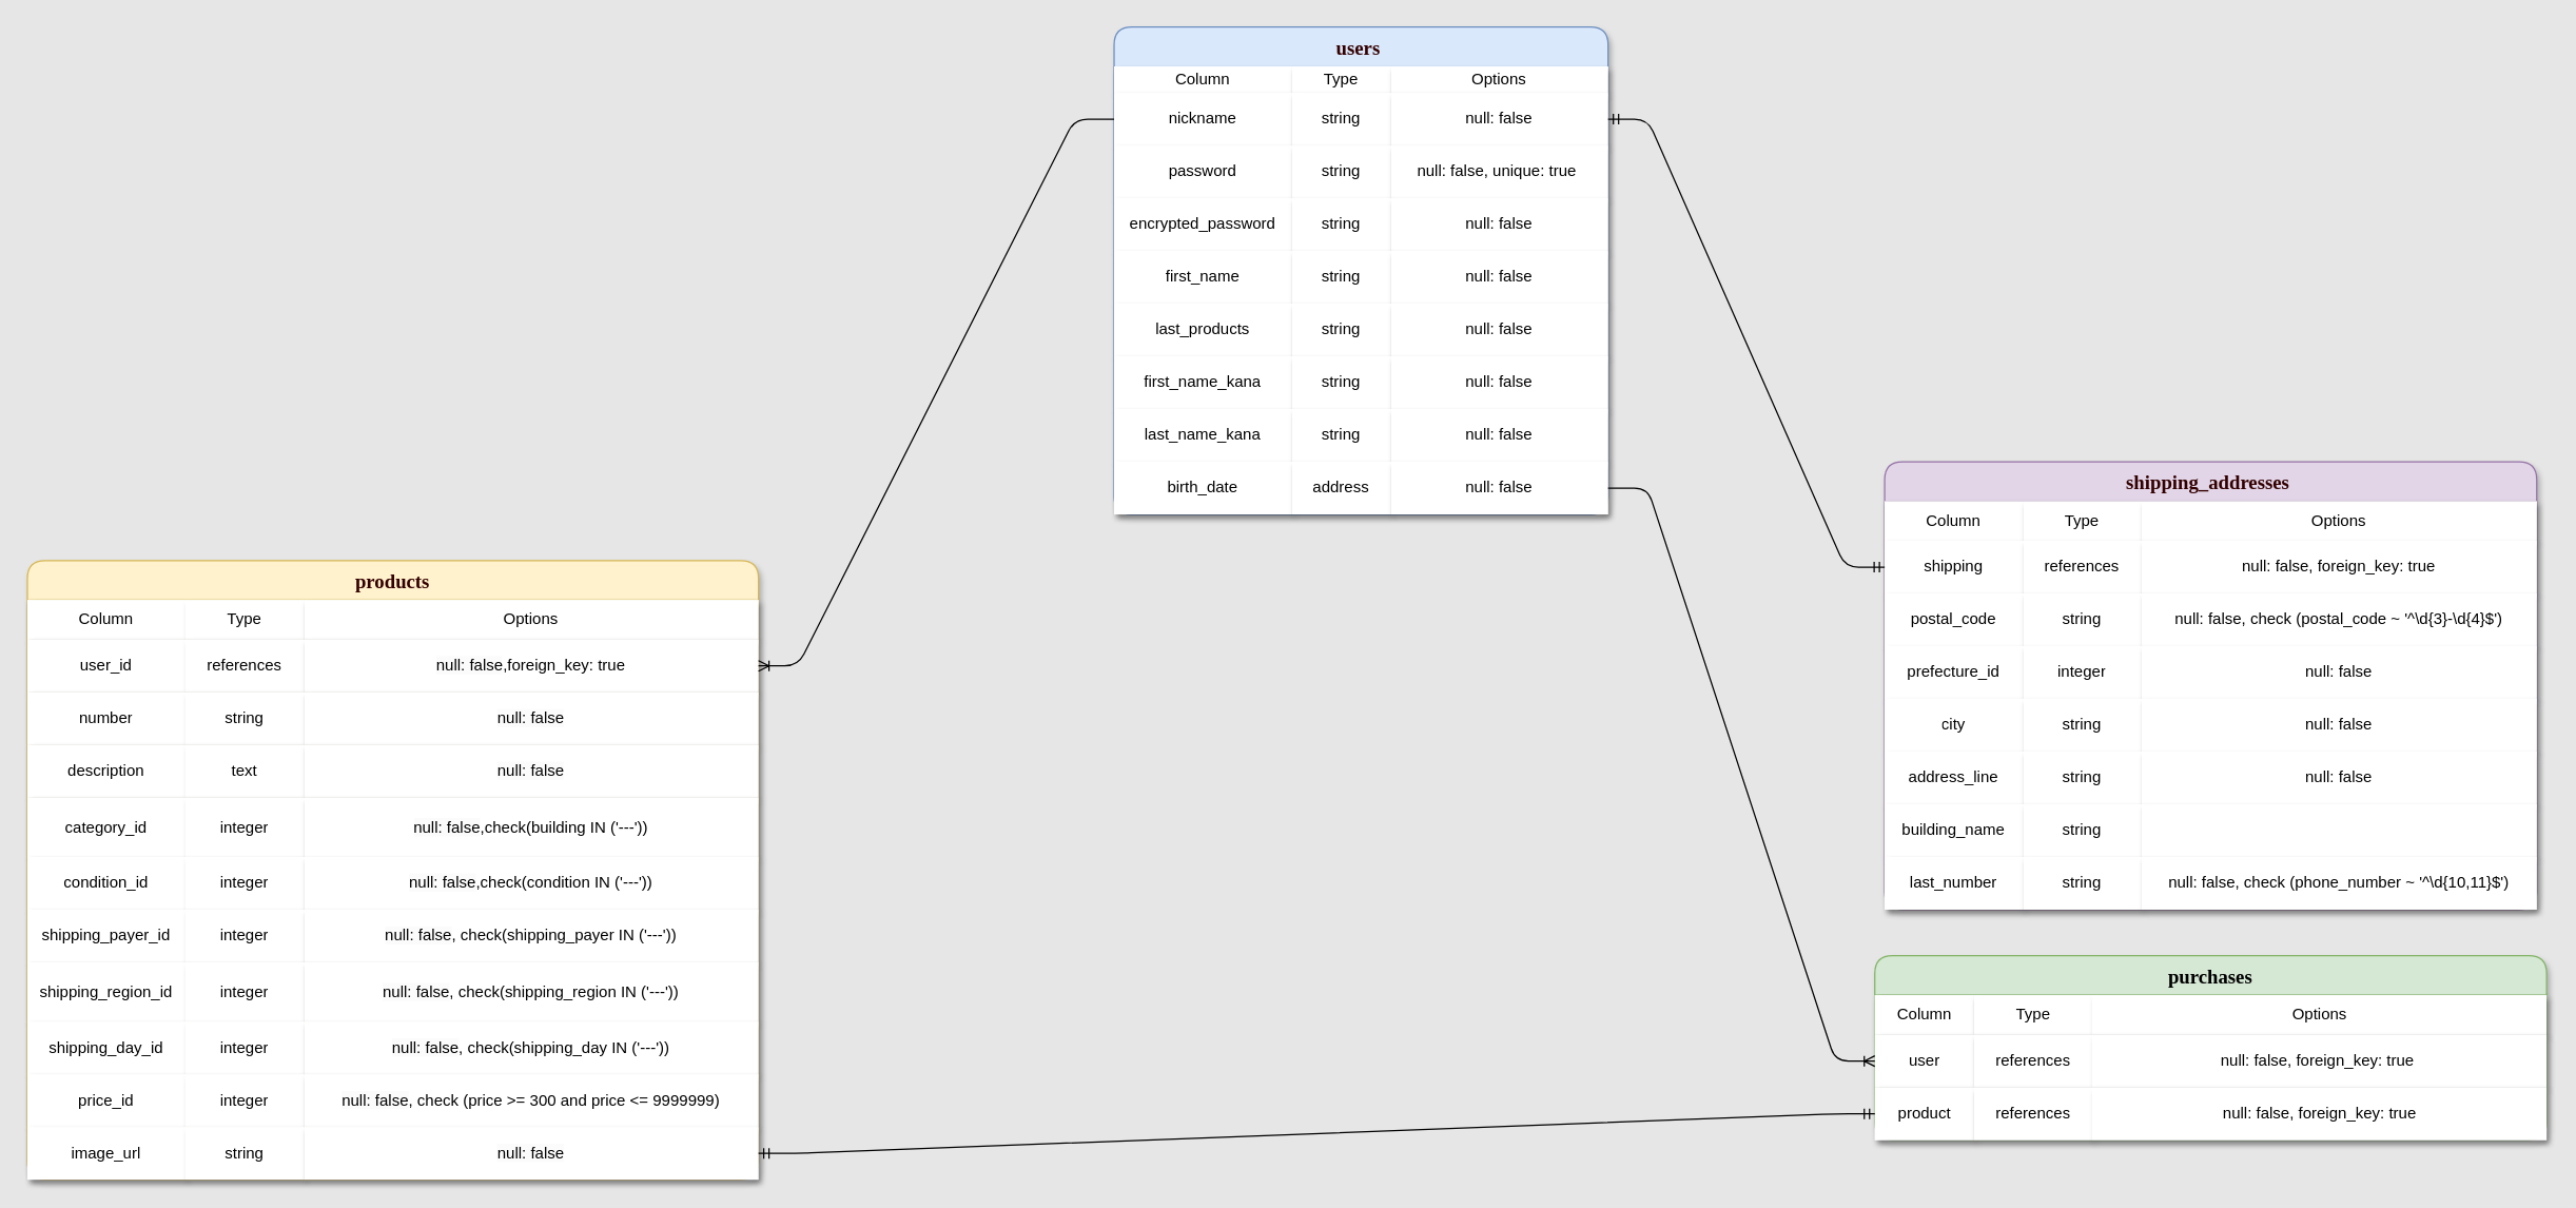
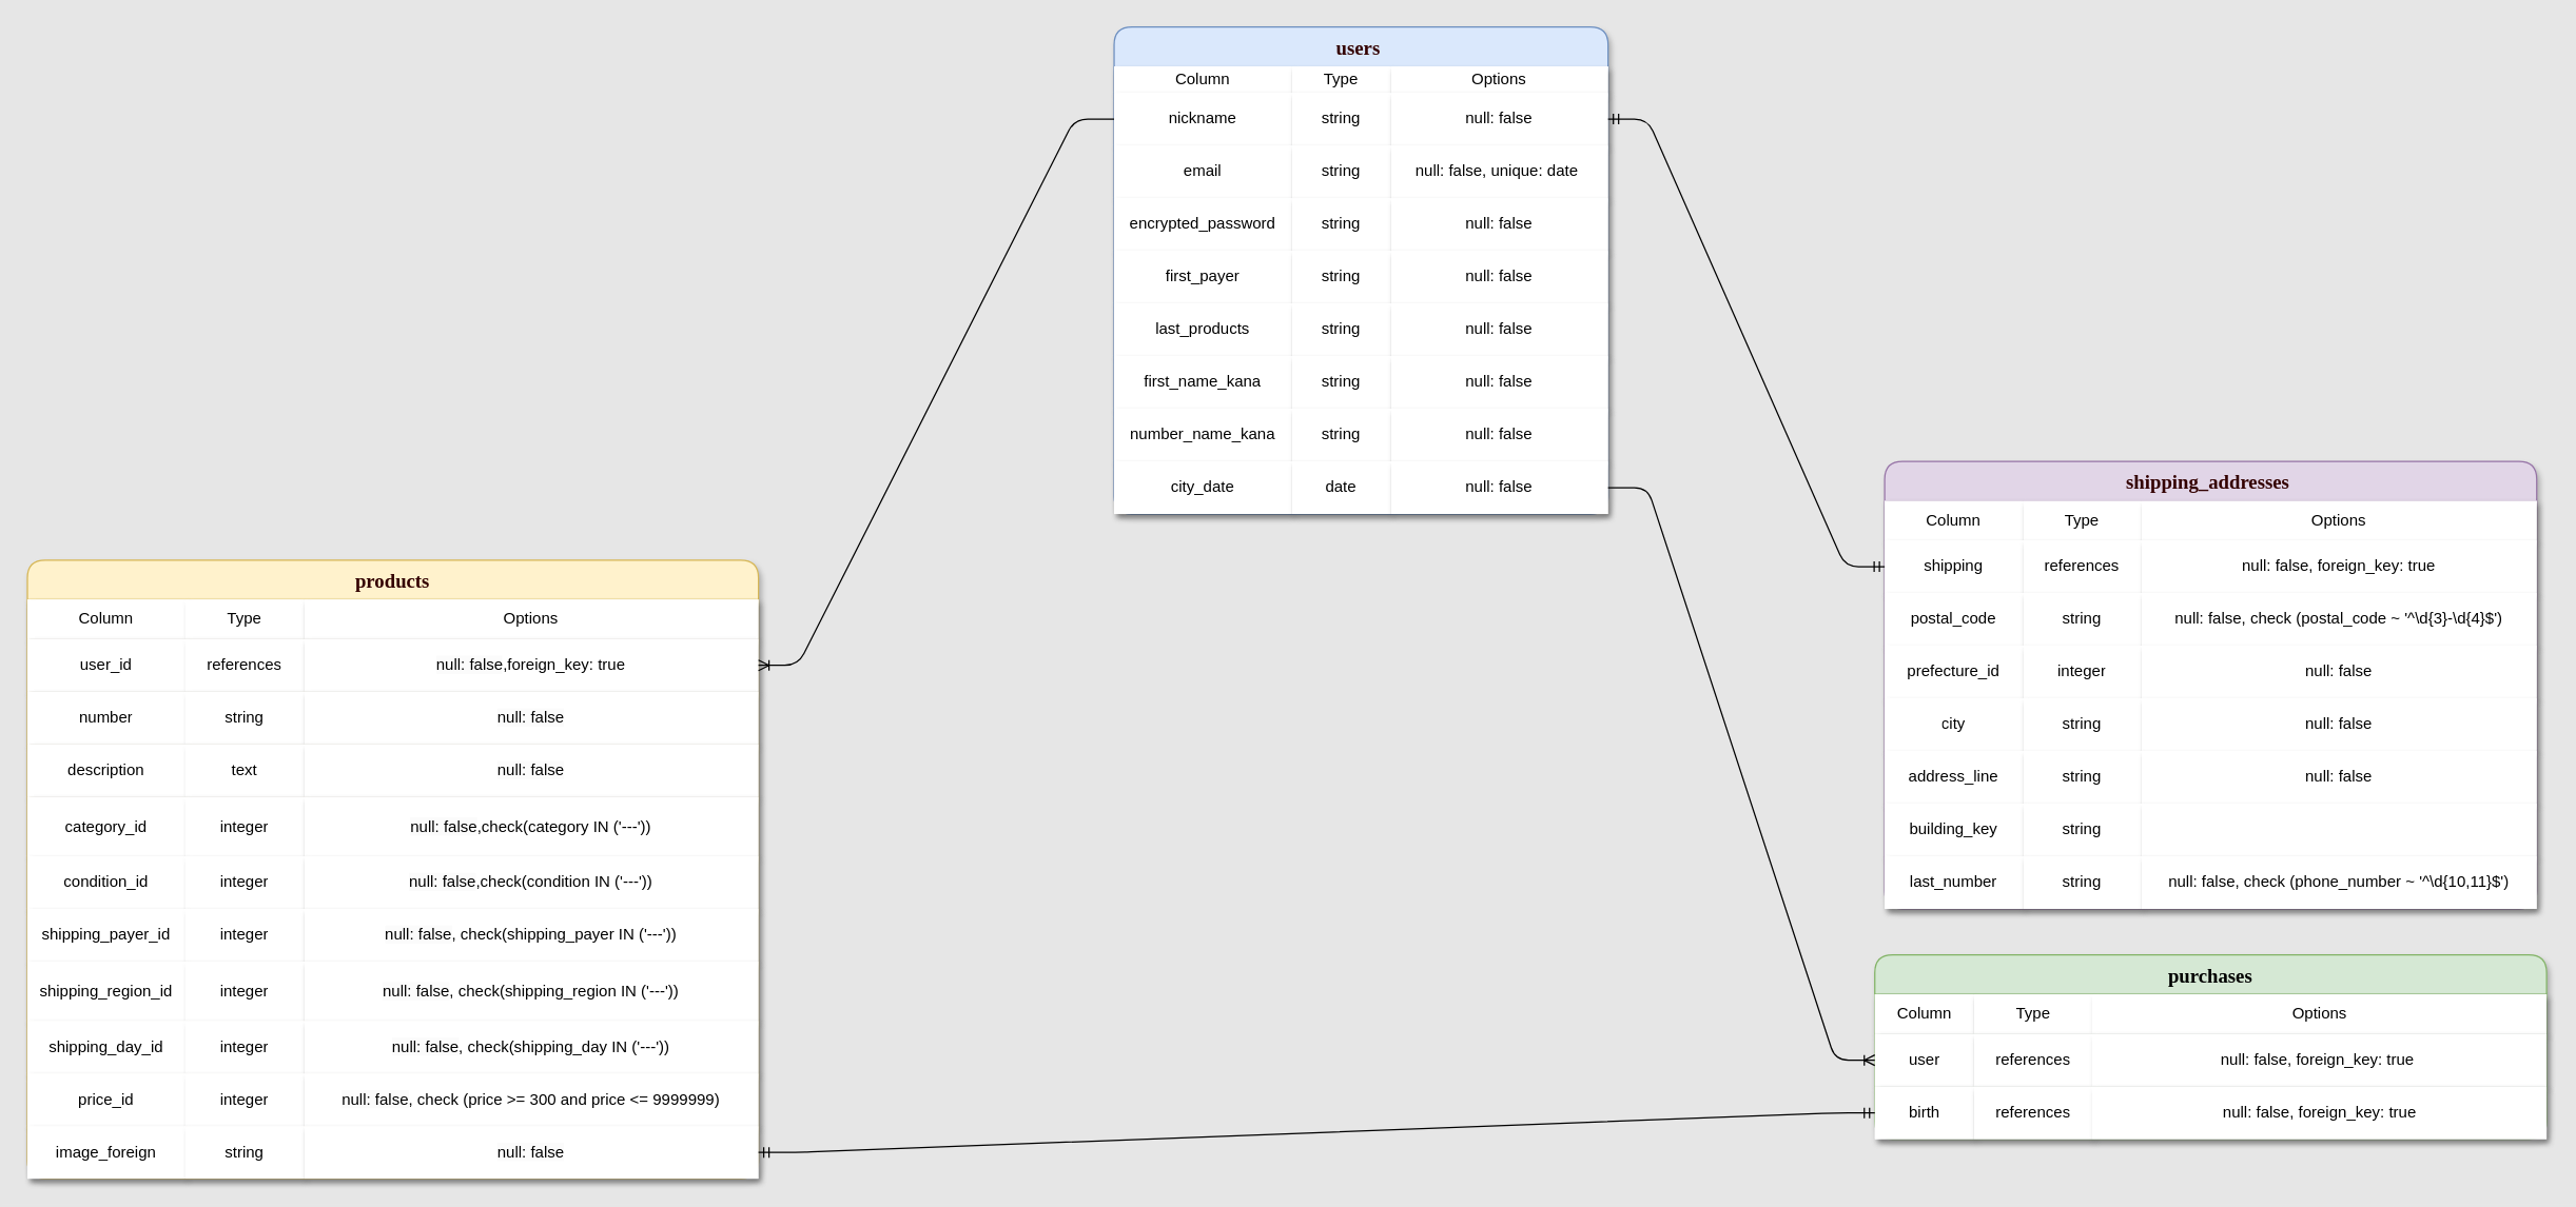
- <mxCell id="12" value="password" style="shape=partialRectangle;html=1;whiteSpace=wrap;connectable=0;overflow=hidden;fillColor=default;top=0;left=0;bottom=0;right=0;pointerEvents=1;shadow=1;swimlaneLine=0;strokeWidth=13;" vertex="1" parent="11"><mxGeometry width="135" height="40" as="geometry"><mxRectangle width="135" height="40" as="alternateBounds" /></mxGeometry></mxCell>
+ <mxCell id="12" value="email" style="shape=partialRectangle;html=1;whiteSpace=wrap;connectable=0;overflow=hidden;fillColor=default;top=0;left=0;bottom=0;right=0;pointerEvents=1;shadow=1;swimlaneLine=0;strokeWidth=13;" vertex="1" parent="11"><mxGeometry width="135" height="40" as="geometry"><mxRectangle width="135" height="40" as="alternateBounds" /></mxGeometry></mxCell>
- <mxCell id="14" value="null: false, unique: true&amp;nbsp;" style="shape=partialRectangle;html=1;whiteSpace=wrap;connectable=0;overflow=hidden;fillColor=default;top=0;left=0;bottom=0;right=0;pointerEvents=1;shadow=1;swimlaneLine=0;strokeWidth=13;" vertex="1" parent="11"><mxGeometry x="210" width="165" height="40" as="geometry"><mxRectangle width="165" height="40" as="alternateBounds" /></mxGeometry></mxCell>
+ <mxCell id="14" value="null: false, unique: date&amp;nbsp;" style="shape=partialRectangle;html=1;whiteSpace=wrap;connectable=0;overflow=hidden;fillColor=default;top=0;left=0;bottom=0;right=0;pointerEvents=1;shadow=1;swimlaneLine=0;strokeWidth=13;" vertex="1" parent="11"><mxGeometry x="210" width="165" height="40" as="geometry"><mxRectangle width="165" height="40" as="alternateBounds" /></mxGeometry></mxCell>
- <mxCell id="20" value="first_name" style="shape=partialRectangle;html=1;whiteSpace=wrap;connectable=0;overflow=hidden;fillColor=default;top=0;left=0;bottom=0;right=0;pointerEvents=1;shadow=1;swimlaneLine=0;strokeWidth=13;" vertex="1" parent="19"><mxGeometry width="135" height="40" as="geometry"><mxRectangle width="135" height="40" as="alternateBounds" /></mxGeometry></mxCell>
+ <mxCell id="20" value="first_payer" style="shape=partialRectangle;html=1;whiteSpace=wrap;connectable=0;overflow=hidden;fillColor=default;top=0;left=0;bottom=0;right=0;pointerEvents=1;shadow=1;swimlaneLine=0;strokeWidth=13;" vertex="1" parent="19"><mxGeometry width="135" height="40" as="geometry"><mxRectangle width="135" height="40" as="alternateBounds" /></mxGeometry></mxCell>
- <mxCell id="32" value="last_name_kana" style="shape=partialRectangle;html=1;whiteSpace=wrap;connectable=0;overflow=hidden;fillColor=default;top=0;left=0;bottom=0;right=0;pointerEvents=1;shadow=1;swimlaneLine=0;strokeWidth=13;" vertex="1" parent="31"><mxGeometry width="135" height="40" as="geometry"><mxRectangle width="135" height="40" as="alternateBounds" /></mxGeometry></mxCell>
+ <mxCell id="32" value="number_name_kana" style="shape=partialRectangle;html=1;whiteSpace=wrap;connectable=0;overflow=hidden;fillColor=default;top=0;left=0;bottom=0;right=0;pointerEvents=1;shadow=1;swimlaneLine=0;strokeWidth=13;" vertex="1" parent="31"><mxGeometry width="135" height="40" as="geometry"><mxRectangle width="135" height="40" as="alternateBounds" /></mxGeometry></mxCell>
- <mxCell id="36" value="birth_date" style="shape=partialRectangle;html=1;whiteSpace=wrap;connectable=0;overflow=hidden;fillColor=default;top=0;left=0;bottom=0;right=0;pointerEvents=1;shadow=1;swimlaneLine=0;strokeWidth=13;" vertex="1" parent="35"><mxGeometry width="135" height="40" as="geometry"><mxRectangle width="135" height="40" as="alternateBounds" /></mxGeometry></mxCell>
+ <mxCell id="36" value="city_date" style="shape=partialRectangle;html=1;whiteSpace=wrap;connectable=0;overflow=hidden;fillColor=default;top=0;left=0;bottom=0;right=0;pointerEvents=1;shadow=1;swimlaneLine=0;strokeWidth=13;" vertex="1" parent="35"><mxGeometry width="135" height="40" as="geometry"><mxRectangle width="135" height="40" as="alternateBounds" /></mxGeometry></mxCell>
- <mxCell id="37" value="address" style="shape=partialRectangle;html=1;whiteSpace=wrap;connectable=0;overflow=hidden;fillColor=default;top=0;left=0;bottom=0;right=0;pointerEvents=1;shadow=1;swimlaneLine=0;strokeWidth=13;" vertex="1" parent="35"><mxGeometry x="135" width="75" height="40" as="geometry"><mxRectangle width="75" height="40" as="alternateBounds" /></mxGeometry></mxCell>
+ <mxCell id="37" value="date" style="shape=partialRectangle;html=1;whiteSpace=wrap;connectable=0;overflow=hidden;fillColor=default;top=0;left=0;bottom=0;right=0;pointerEvents=1;shadow=1;swimlaneLine=0;strokeWidth=13;" vertex="1" parent="35"><mxGeometry x="135" width="75" height="40" as="geometry"><mxRectangle width="75" height="40" as="alternateBounds" /></mxGeometry></mxCell>
- <mxCell id="59" value="&lt;span style=&quot;background-color: rgb(251, 251, 251);&quot;&gt;null: false&lt;/span&gt;,check(building IN ('---'))" style="shape=partialRectangle;html=1;whiteSpace=wrap;connectable=0;overflow=hidden;fillColor=default;top=0;left=0;bottom=0;right=0;pointerEvents=1;rounded=1;shadow=1;labelBackgroundColor=default;sketch=0;strokeColor=default;strokeWidth=1;fontFamily=Helvetica;fontSize=12;fontColor=#000000;" vertex="1" parent="56"><mxGeometry x="210" width="345" height="45" as="geometry"><mxRectangle width="345" height="45" as="alternateBounds" /></mxGeometry></mxCell>
+ <mxCell id="59" value="&lt;span style=&quot;background-color: rgb(251, 251, 251);&quot;&gt;null: false&lt;/span&gt;,check(category IN ('---'))" style="shape=partialRectangle;html=1;whiteSpace=wrap;connectable=0;overflow=hidden;fillColor=default;top=0;left=0;bottom=0;right=0;pointerEvents=1;rounded=1;shadow=1;labelBackgroundColor=default;sketch=0;strokeColor=default;strokeWidth=1;fontFamily=Helvetica;fontSize=12;fontColor=#000000;" vertex="1" parent="56"><mxGeometry x="210" width="345" height="45" as="geometry"><mxRectangle width="345" height="45" as="alternateBounds" /></mxGeometry></mxCell>
- <mxCell id="123" value="building_name" style="shape=partialRectangle;html=1;whiteSpace=wrap;connectable=0;overflow=hidden;fillColor=default;top=0;left=0;bottom=0;right=0;pointerEvents=1;rounded=1;shadow=1;labelBackgroundColor=none;sketch=0;strokeColor=default;strokeWidth=1;fontFamily=Helvetica;fontSize=12;fontColor=#000000;" vertex="1" parent="122"><mxGeometry width="105" height="40" as="geometry"><mxRectangle width="105" height="40" as="alternateBounds" /></mxGeometry></mxCell>
+ <mxCell id="123" value="building_key" style="shape=partialRectangle;html=1;whiteSpace=wrap;connectable=0;overflow=hidden;fillColor=default;top=0;left=0;bottom=0;right=0;pointerEvents=1;rounded=1;shadow=1;labelBackgroundColor=none;sketch=0;strokeColor=default;strokeWidth=1;fontFamily=Helvetica;fontSize=12;fontColor=#000000;" vertex="1" parent="122"><mxGeometry width="105" height="40" as="geometry"><mxRectangle width="105" height="40" as="alternateBounds" /></mxGeometry></mxCell>
- <mxCell id="94" value="product" style="shape=partialRectangle;html=1;whiteSpace=wrap;connectable=0;overflow=hidden;fillColor=default;top=0;left=0;bottom=0;right=0;pointerEvents=1;rounded=1;shadow=1;labelBackgroundColor=none;sketch=0;strokeColor=default;strokeWidth=1;fontFamily=Helvetica;fontSize=12;fontColor=#000000;" vertex="1" parent="93"><mxGeometry width="75" height="40" as="geometry"><mxRectangle width="75" height="40" as="alternateBounds" /></mxGeometry></mxCell>
+ <mxCell id="94" value="birth" style="shape=partialRectangle;html=1;whiteSpace=wrap;connectable=0;overflow=hidden;fillColor=default;top=0;left=0;bottom=0;right=0;pointerEvents=1;rounded=1;shadow=1;labelBackgroundColor=none;sketch=0;strokeColor=default;strokeWidth=1;fontFamily=Helvetica;fontSize=12;fontColor=#000000;" vertex="1" parent="93"><mxGeometry width="75" height="40" as="geometry"><mxRectangle width="75" height="40" as="alternateBounds" /></mxGeometry></mxCell>
- <mxCell id="81" value="image_url" style="shape=partialRectangle;html=1;whiteSpace=wrap;connectable=0;overflow=hidden;fillColor=default;top=0;left=0;bottom=0;right=0;pointerEvents=1;rounded=1;shadow=1;labelBackgroundColor=default;sketch=0;strokeColor=default;strokeWidth=1;fontFamily=Helvetica;fontSize=12;fontColor=#000000;" vertex="1" parent="80"><mxGeometry width="120" height="40" as="geometry"><mxRectangle width="120" height="40" as="alternateBounds" /></mxGeometry></mxCell>
+ <mxCell id="81" value="image_foreign" style="shape=partialRectangle;html=1;whiteSpace=wrap;connectable=0;overflow=hidden;fillColor=default;top=0;left=0;bottom=0;right=0;pointerEvents=1;rounded=1;shadow=1;labelBackgroundColor=default;sketch=0;strokeColor=default;strokeWidth=1;fontFamily=Helvetica;fontSize=12;fontColor=#000000;" vertex="1" parent="80"><mxGeometry width="120" height="40" as="geometry"><mxRectangle width="120" height="40" as="alternateBounds" /></mxGeometry></mxCell>
